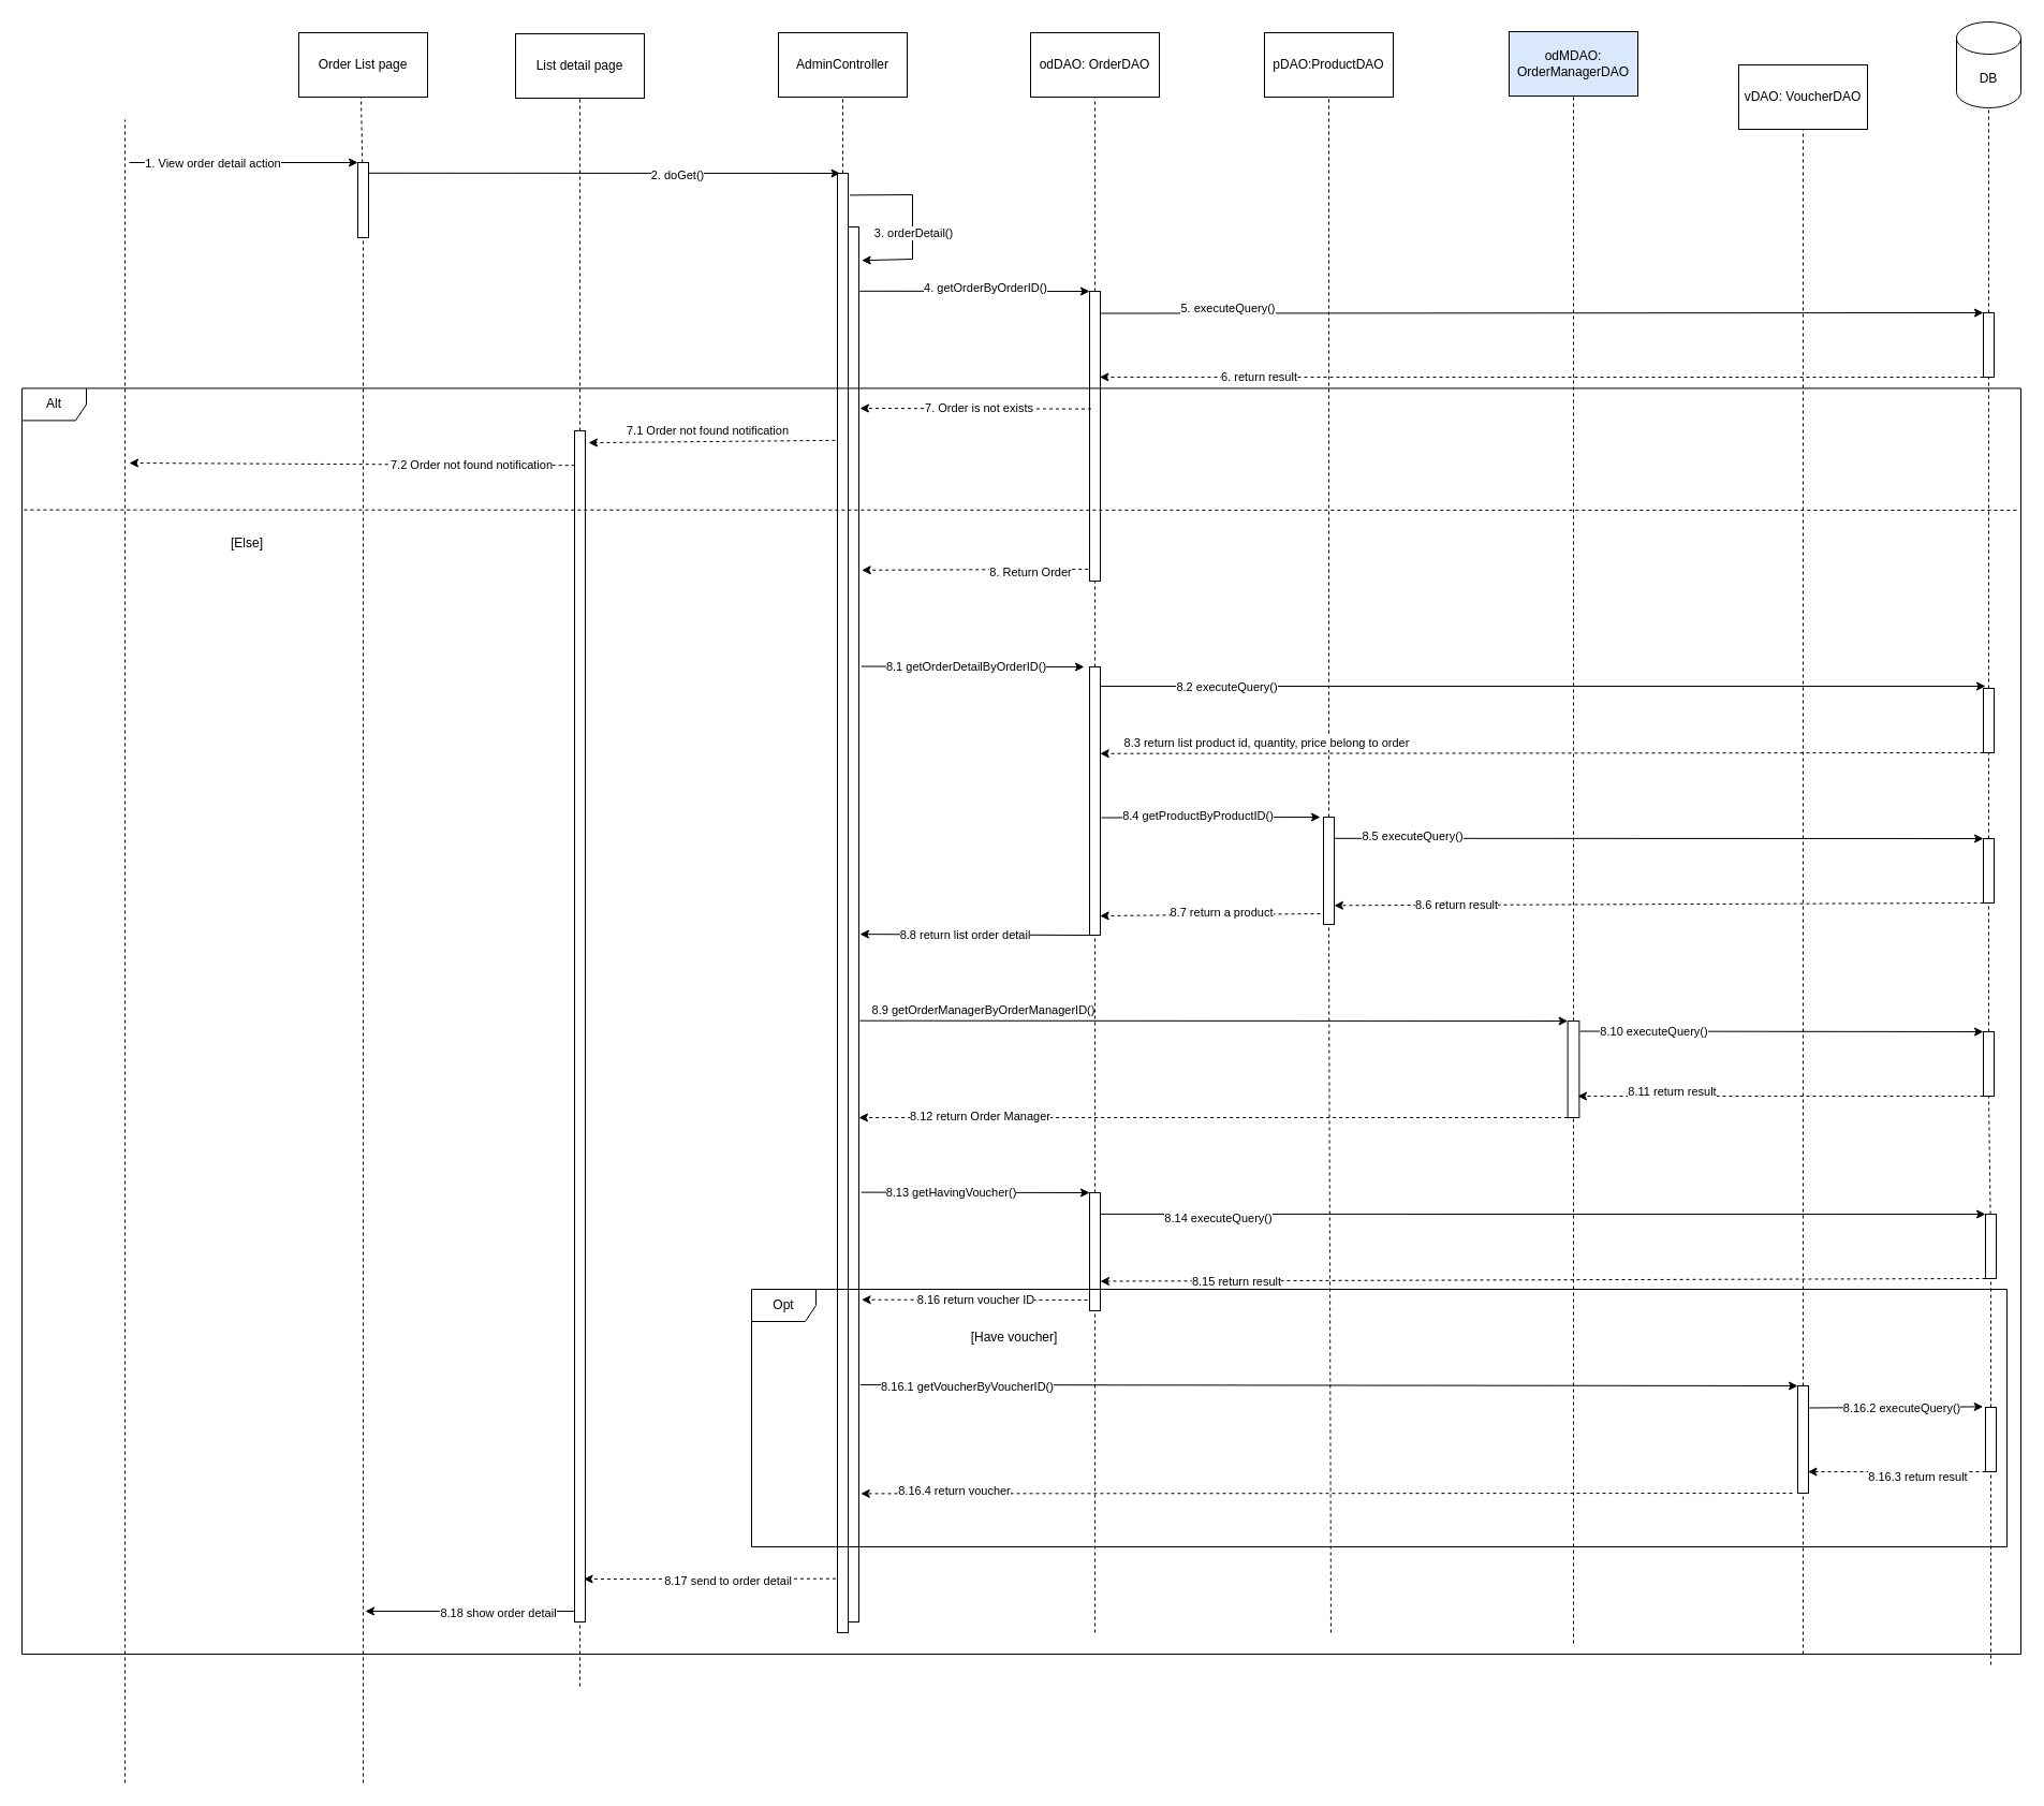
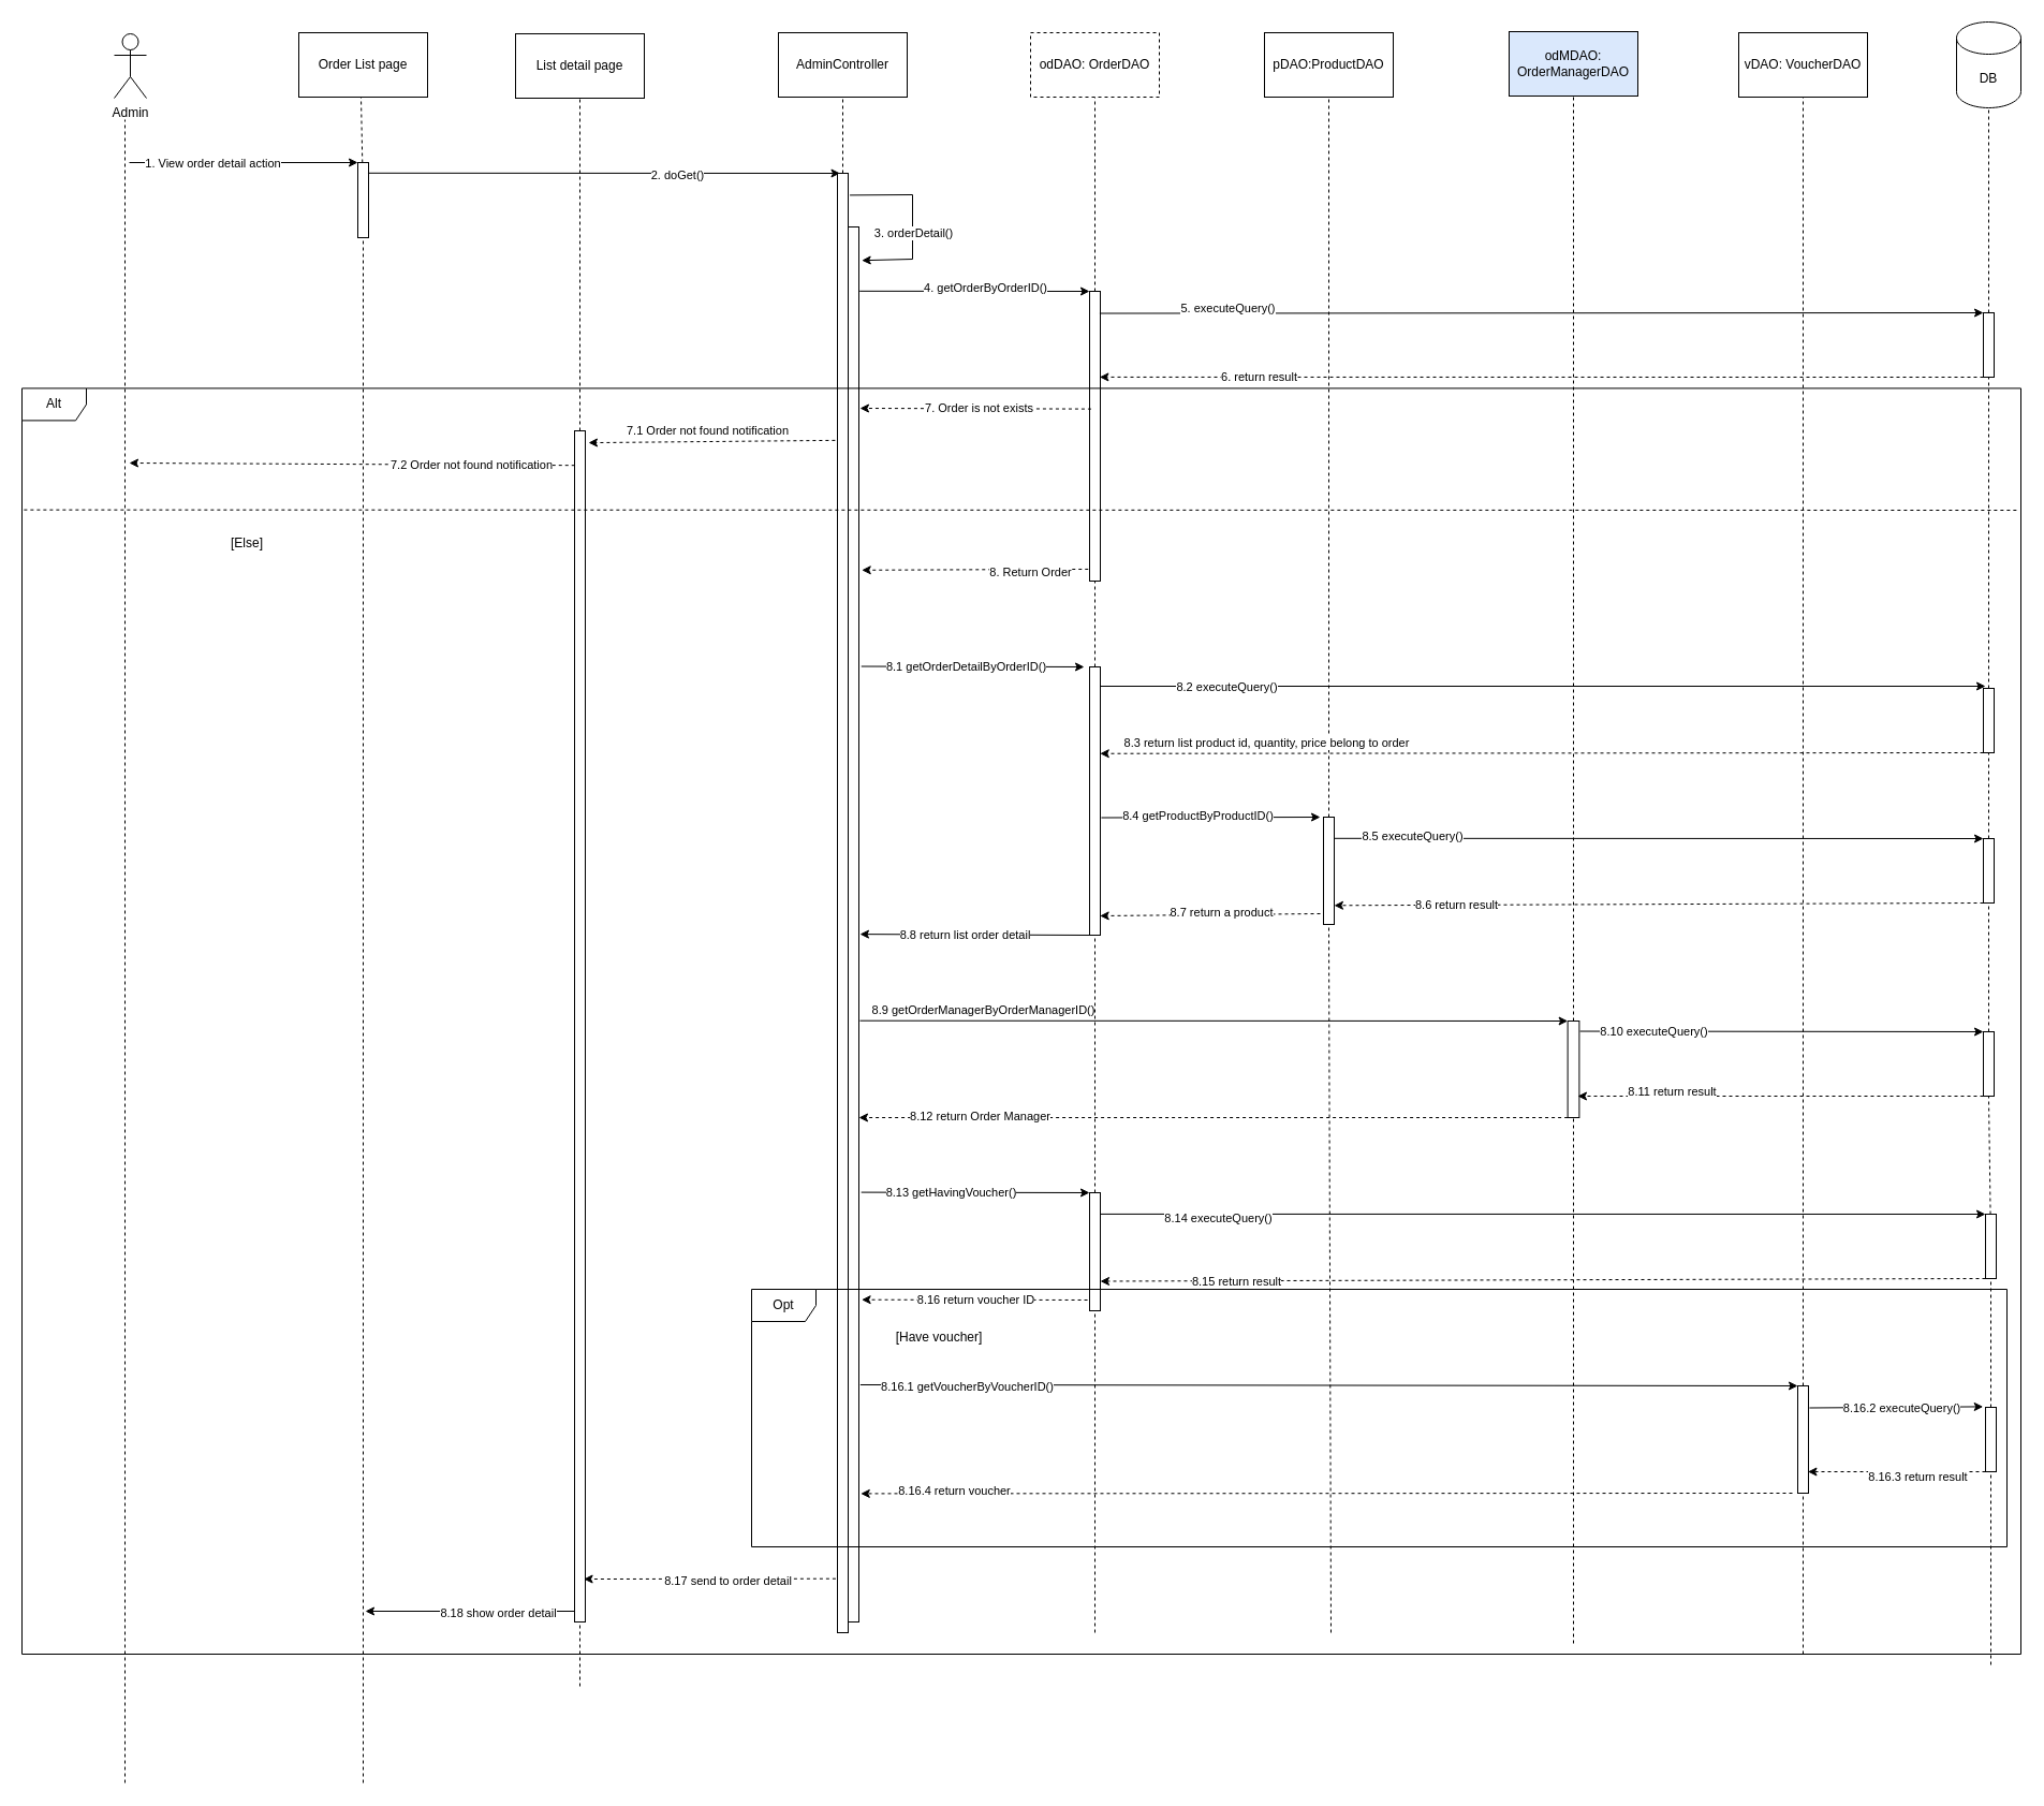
- <mxCell id="9" value="odDAO: OrderDAO" style="rounded=0;whiteSpace=wrap;html=1;" vertex="1" parent="1"><mxGeometry x="960" y="30" width="120" height="60" as="geometry" /></mxCell>
+ <mxCell id="9" value="odDAO: OrderDAO" style="rounded=0;whiteSpace=wrap;html=1;dashed=1;" vertex="1" parent="1"><mxGeometry x="960" y="30" width="120" height="60" as="geometry" /></mxCell>
+ <mxCell id="4" value="Admin" style="shape=umlActor;verticalLabelPosition=bottom;verticalAlign=top;html=1;outlineConnect=0;" vertex="1" parent="1"><mxGeometry x="106" y="31" width="30" height="60" as="geometry" /></mxCell>
- <mxCell id="86" value="vDAO: VoucherDAO" style="rounded=0;whiteSpace=wrap;html=1;" vertex="1" parent="1"><mxGeometry x="1620" y="60" width="120" height="60" as="geometry" /></mxCell>
+ <mxCell id="86" value="vDAO: VoucherDAO" style="rounded=0;whiteSpace=wrap;html=1;" vertex="1" parent="1"><mxGeometry x="1620" y="30" width="120" height="60" as="geometry" /></mxCell>
- <mxCell id="119" value="[Have voucher]" style="text;html=1;strokeColor=none;fillColor=none;align=center;verticalAlign=middle;whiteSpace=wrap;rounded=0;" vertex="1" parent="1"><mxGeometry x="900" y="1231" width="90" height="30" as="geometry" /></mxCell>
+ <mxCell id="119" value="[Have voucher]" style="text;html=1;strokeColor=none;fillColor=none;align=center;verticalAlign=middle;whiteSpace=wrap;rounded=0;" vertex="1" parent="1"><mxGeometry x="830" y="1231" width="90" height="30" as="geometry" /></mxCell>
